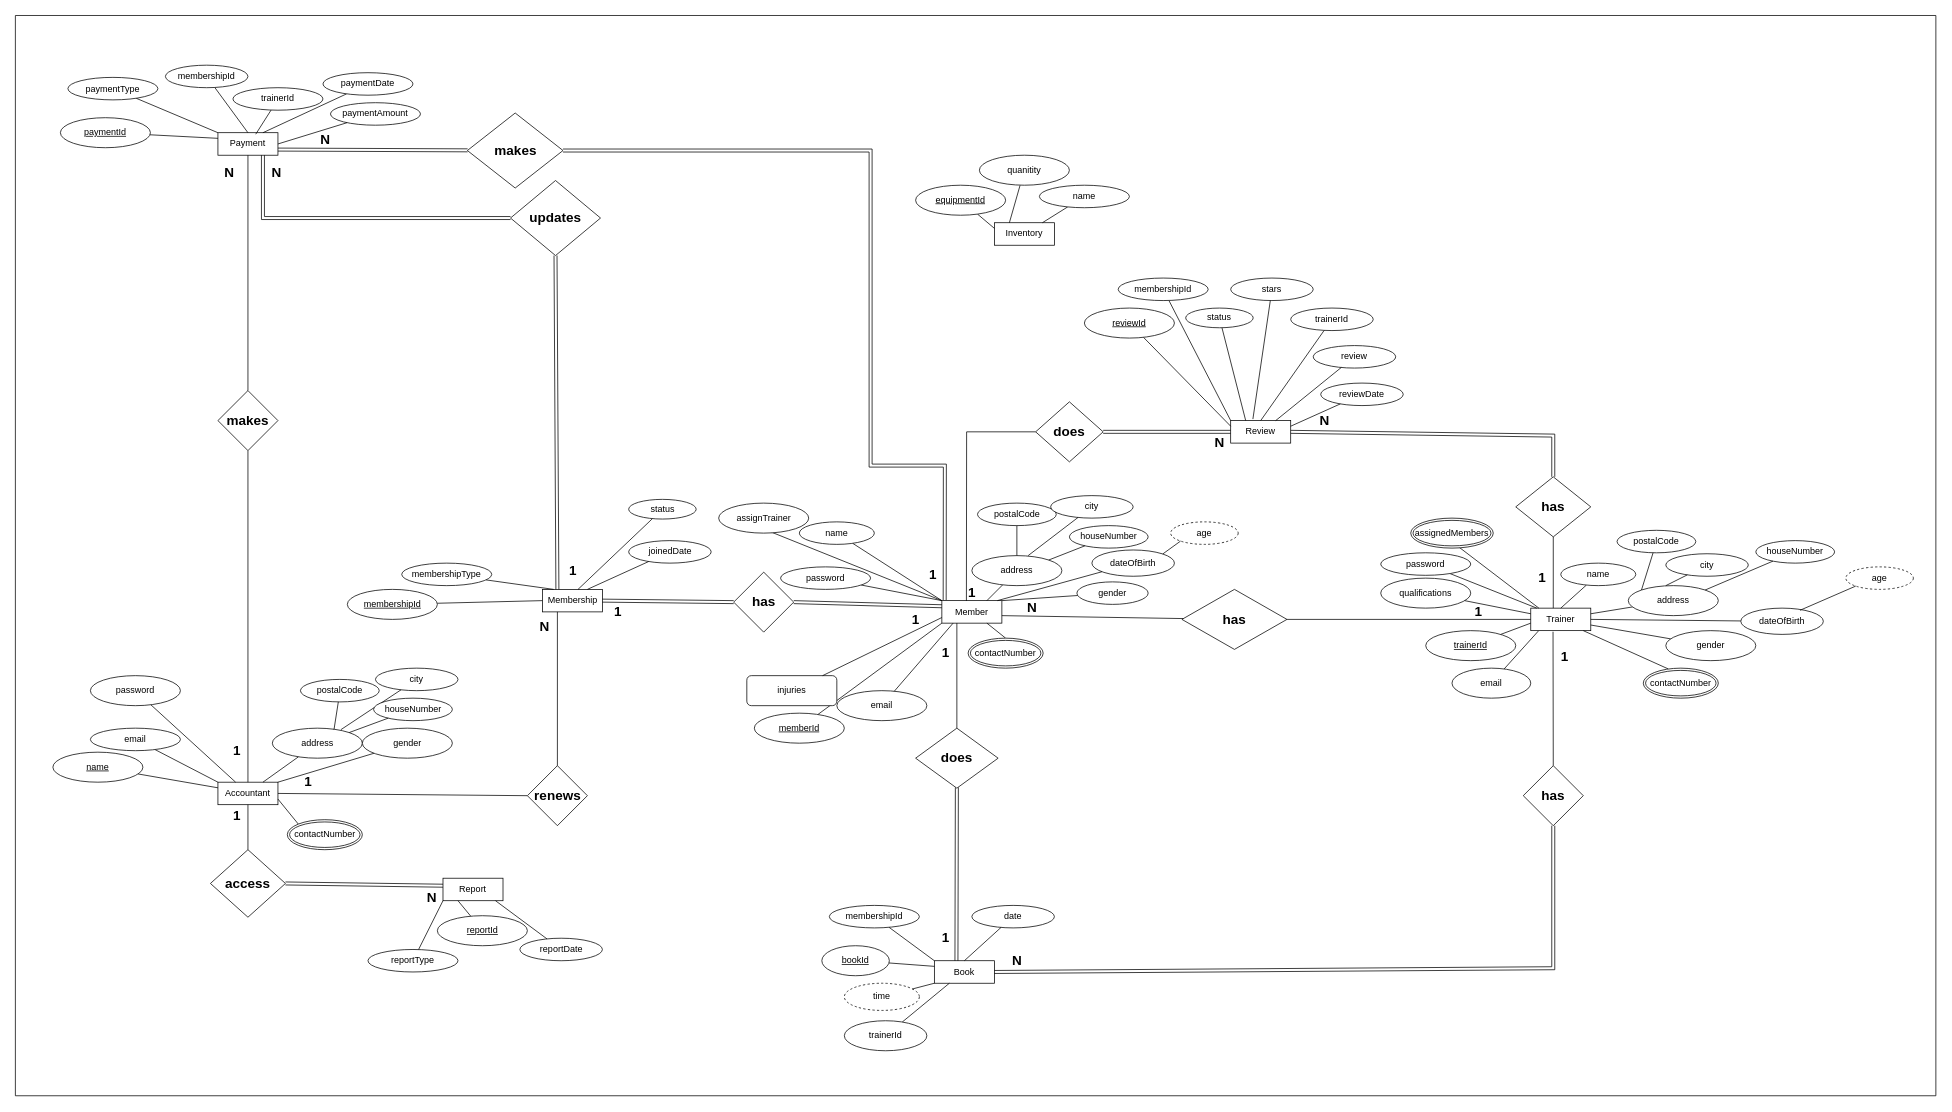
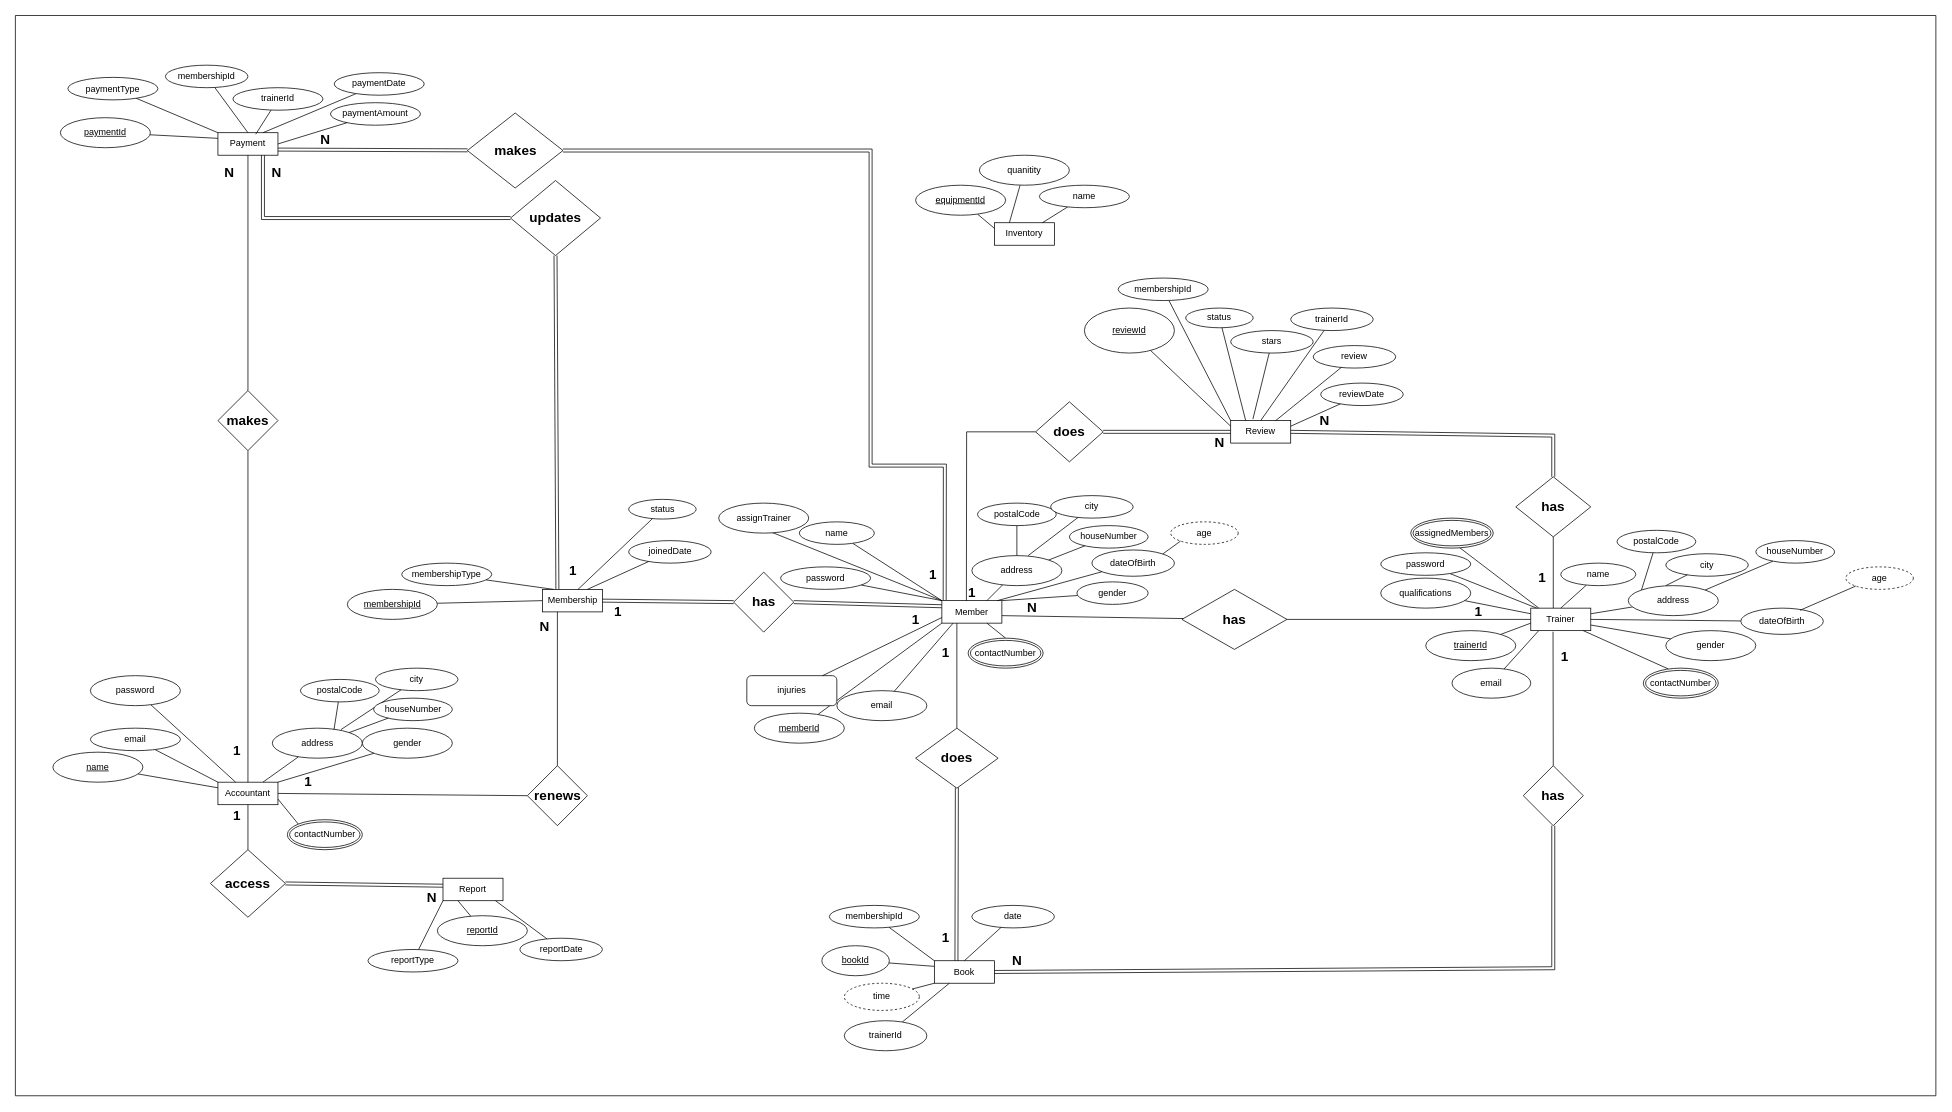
- <mxCell id="180" value="paymentDate" style="ellipse;whiteSpace=wrap;html=1;" parent="1" vertex="1"><mxGeometry x="430" y="96.25" width="120" height="30" as="geometry" /></mxCell>
+ <mxCell id="180" value="paymentDate" style="ellipse;whiteSpace=wrap;html=1;" parent="1" vertex="1"><mxGeometry x="445" y="96.25" width="120" height="30" as="geometry" /></mxCell>
- <mxCell id="94" value="stars" style="ellipse;whiteSpace=wrap;html=1;" parent="1" vertex="1"><mxGeometry x="1640" y="370" width="110" height="30" as="geometry" /></mxCell>
+ <mxCell id="94" value="stars" style="ellipse;whiteSpace=wrap;html=1;" parent="1" vertex="1"><mxGeometry x="1640" y="440" width="110" height="30" as="geometry" /></mxCell>
- <mxCell id="85" value="&lt;u&gt;reviewId&lt;/u&gt;" style="ellipse;whiteSpace=wrap;html=1;" parent="1" vertex="1"><mxGeometry x="1445" y="410" width="120" height="40" as="geometry" /></mxCell>
+ <mxCell id="85" value="&lt;u&gt;reviewId&lt;/u&gt;" style="ellipse;whiteSpace=wrap;html=1;" parent="1" vertex="1"><mxGeometry x="1445" y="410" width="120" height="60" as="geometry" /></mxCell>
